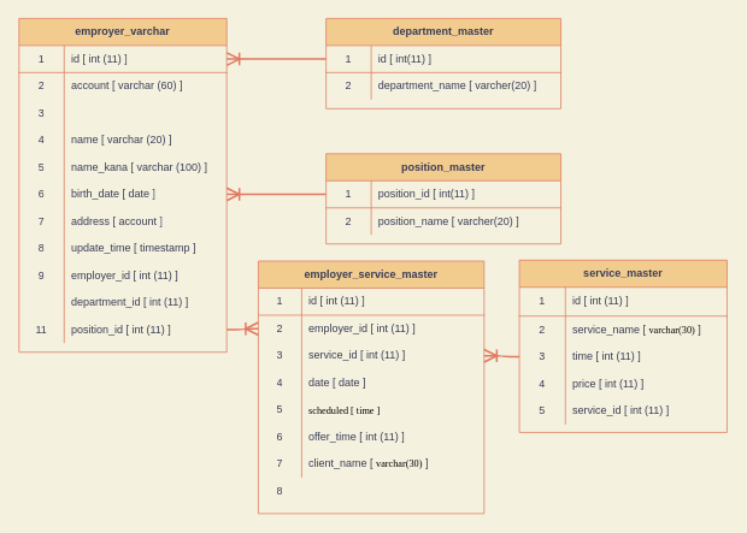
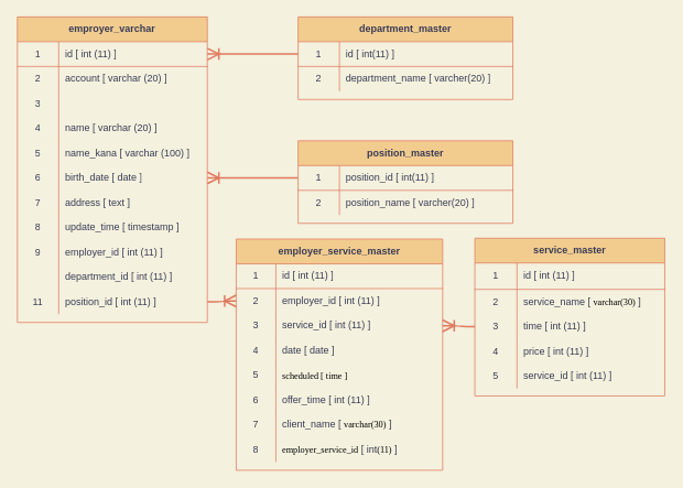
- <mxCell id="8" value="account [ varchar (60) ]" style="shape=partialRectangle;html=1;whiteSpace=wrap;connectable=0;fillColor=none;top=0;left=0;bottom=0;right=0;align=left;spacingLeft=6;overflow=hidden;strokeColor=#E07A5F;fontColor=#393C56;" parent="6" vertex="1"><mxGeometry x="50" width="180" height="30" as="geometry" /></mxCell>
+ <mxCell id="8" value="account [ varchar (20) ]" style="shape=partialRectangle;html=1;whiteSpace=wrap;connectable=0;fillColor=none;top=0;left=0;bottom=0;right=0;align=left;spacingLeft=6;overflow=hidden;strokeColor=#E07A5F;fontColor=#393C56;" parent="6" vertex="1"><mxGeometry x="50" width="180" height="30" as="geometry" /></mxCell>
- <mxCell id="22" value="address [ account ]" style="shape=partialRectangle;html=1;whiteSpace=wrap;connectable=0;fillColor=none;top=0;left=0;bottom=0;right=0;align=left;spacingLeft=6;overflow=hidden;strokeColor=#E07A5F;fontColor=#393C56;" parent="20" vertex="1"><mxGeometry x="50" width="180" height="30" as="geometry" /></mxCell>
+ <mxCell id="22" value="address [ text ]" style="shape=partialRectangle;html=1;whiteSpace=wrap;connectable=0;fillColor=none;top=0;left=0;bottom=0;right=0;align=left;spacingLeft=6;overflow=hidden;strokeColor=#E07A5F;fontColor=#393C56;" parent="20" vertex="1"><mxGeometry x="50" width="180" height="30" as="geometry" /></mxCell>
+ <mxCell id="58" value="&lt;span style=&quot;color: rgb(0 , 0 , 0) ; font-family: &amp;#34;menlo&amp;#34; ; font-size: 11px&quot;&gt;employer_service_id&lt;/span&gt;&amp;nbsp;[ int&lt;span style=&quot;color: rgb(0 , 0 , 0) ; font-family: &amp;#34;menlo&amp;#34; ; font-size: 11px&quot;&gt;(11)&lt;/span&gt;&lt;span&gt;&amp;nbsp;]&lt;/span&gt;" style="shape=partialRectangle;html=1;whiteSpace=wrap;connectable=0;fillColor=none;top=0;left=0;bottom=0;right=0;align=left;spacingLeft=6;overflow=hidden;strokeColor=#E07A5F;fontColor=#393C56;" parent="56" vertex="1"><mxGeometry x="48" width="202" height="30" as="geometry" /></mxCell>
